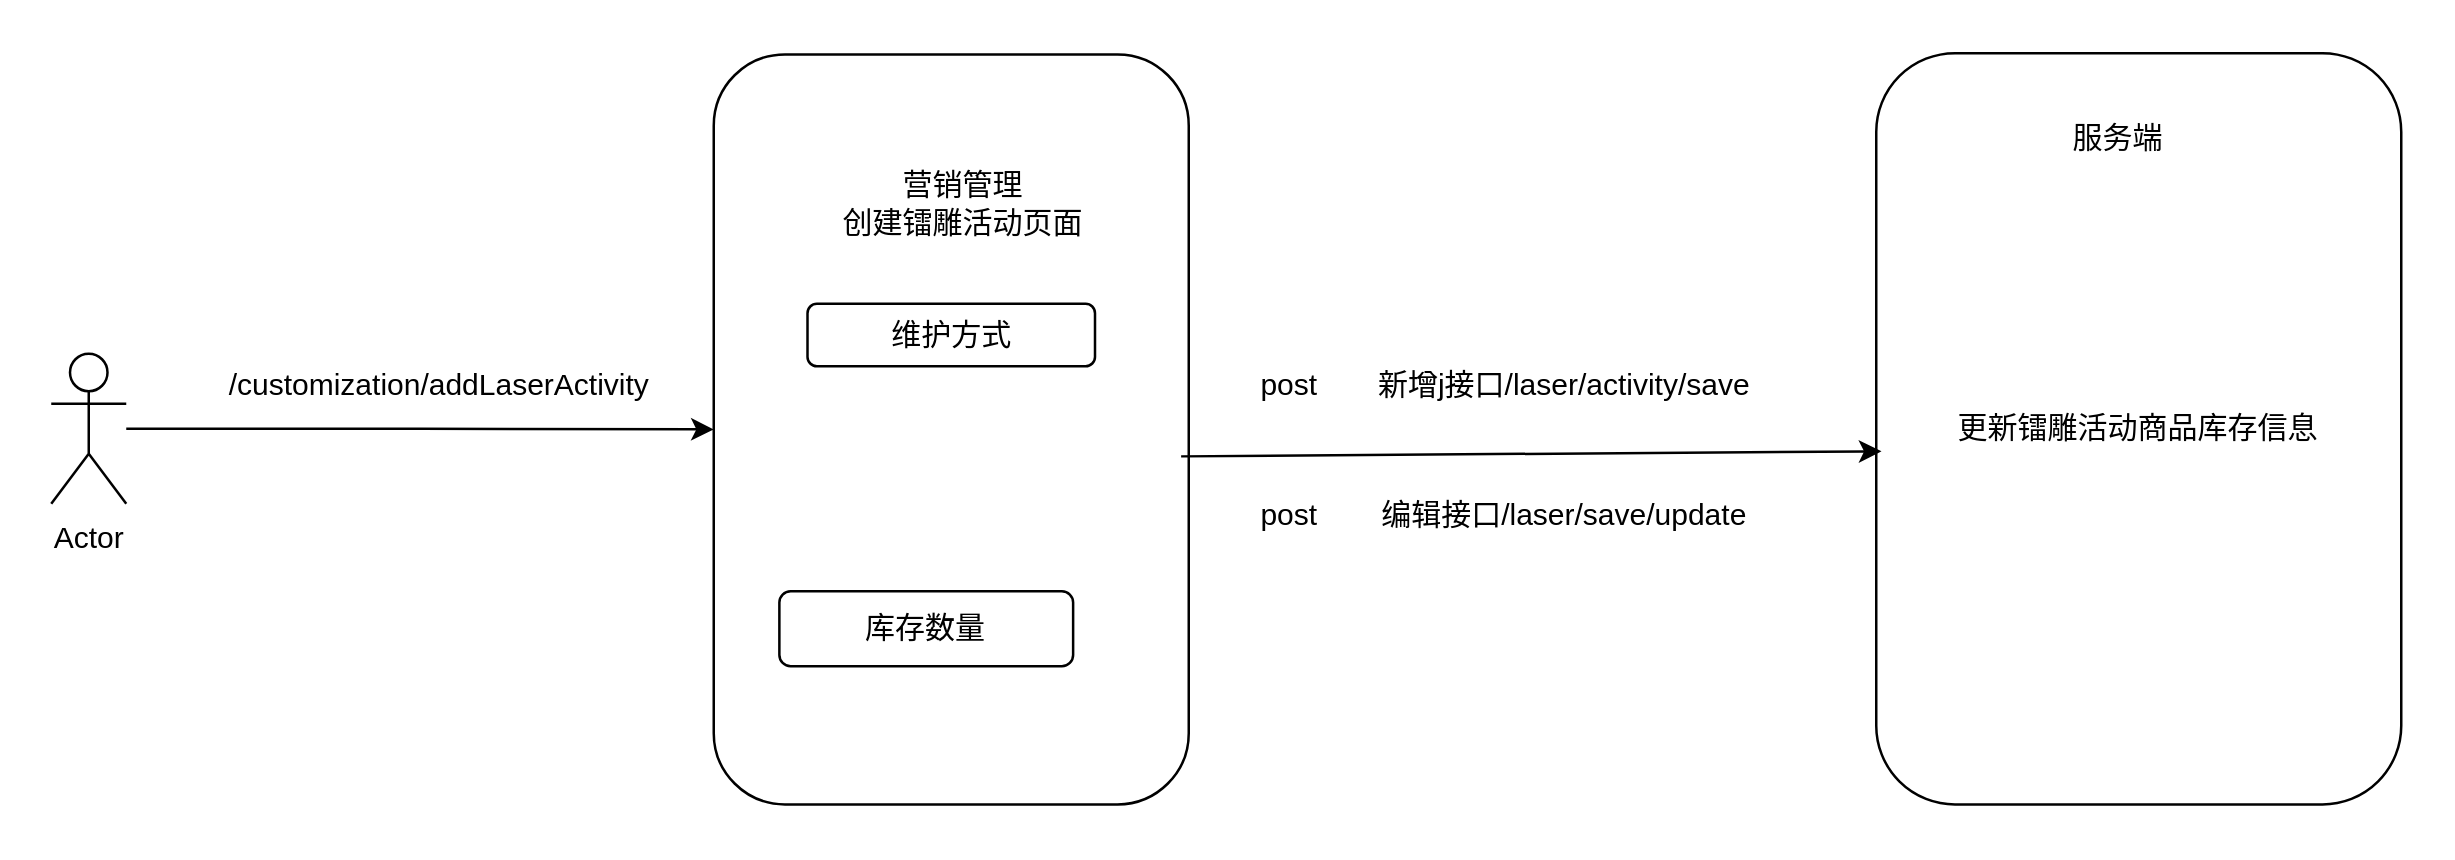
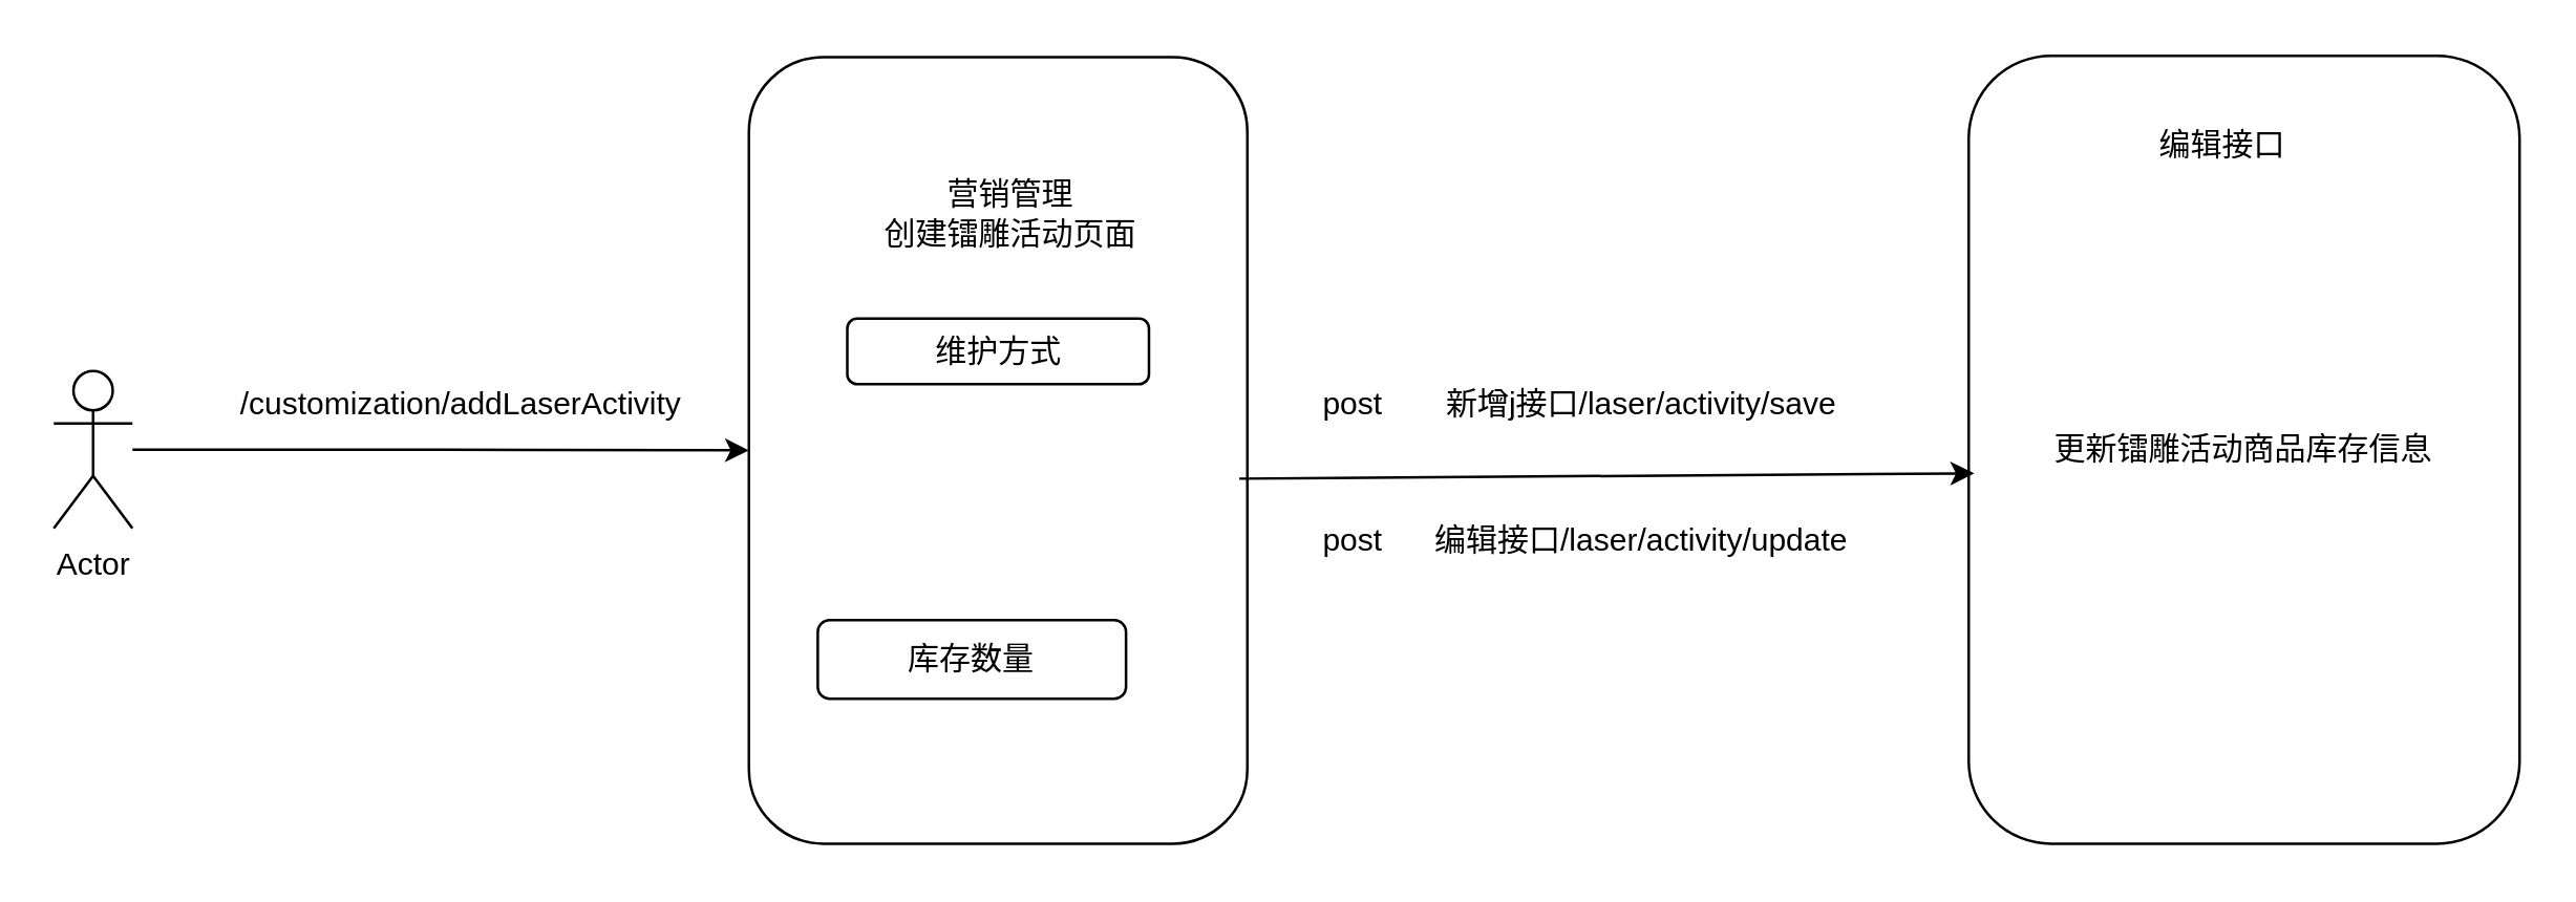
- <mxCell id="9" value="服务端" style="text;html=1;strokeColor=none;fillColor=none;align=center;verticalAlign=middle;whiteSpace=wrap;rounded=0;" vertex="1" parent="1"><mxGeometry x="817" y="40" width="60" height="30" as="geometry" /></mxCell>
+ <mxCell id="9" value="编辑接口" style="text;html=1;strokeColor=none;fillColor=none;align=center;verticalAlign=middle;whiteSpace=wrap;rounded=0;" vertex="1" parent="1"><mxGeometry x="817" y="40" width="60" height="30" as="geometry" /></mxCell>
- <mxCell id="15" value="编辑接口/laser/save/update" style="text;html=1;align=center;verticalAlign=middle;resizable=0;points=[];autosize=1;strokeColor=none;fillColor=none;" vertex="1" parent="1"><mxGeometry x="535" y="191" width="180" height="30" as="geometry" /></mxCell>
+ <mxCell id="15" value="编辑接口/laser/activity/update" style="text;html=1;align=center;verticalAlign=middle;resizable=0;points=[];autosize=1;strokeColor=none;fillColor=none;" vertex="1" parent="1"><mxGeometry x="535" y="191" width="180" height="30" as="geometry" /></mxCell>
